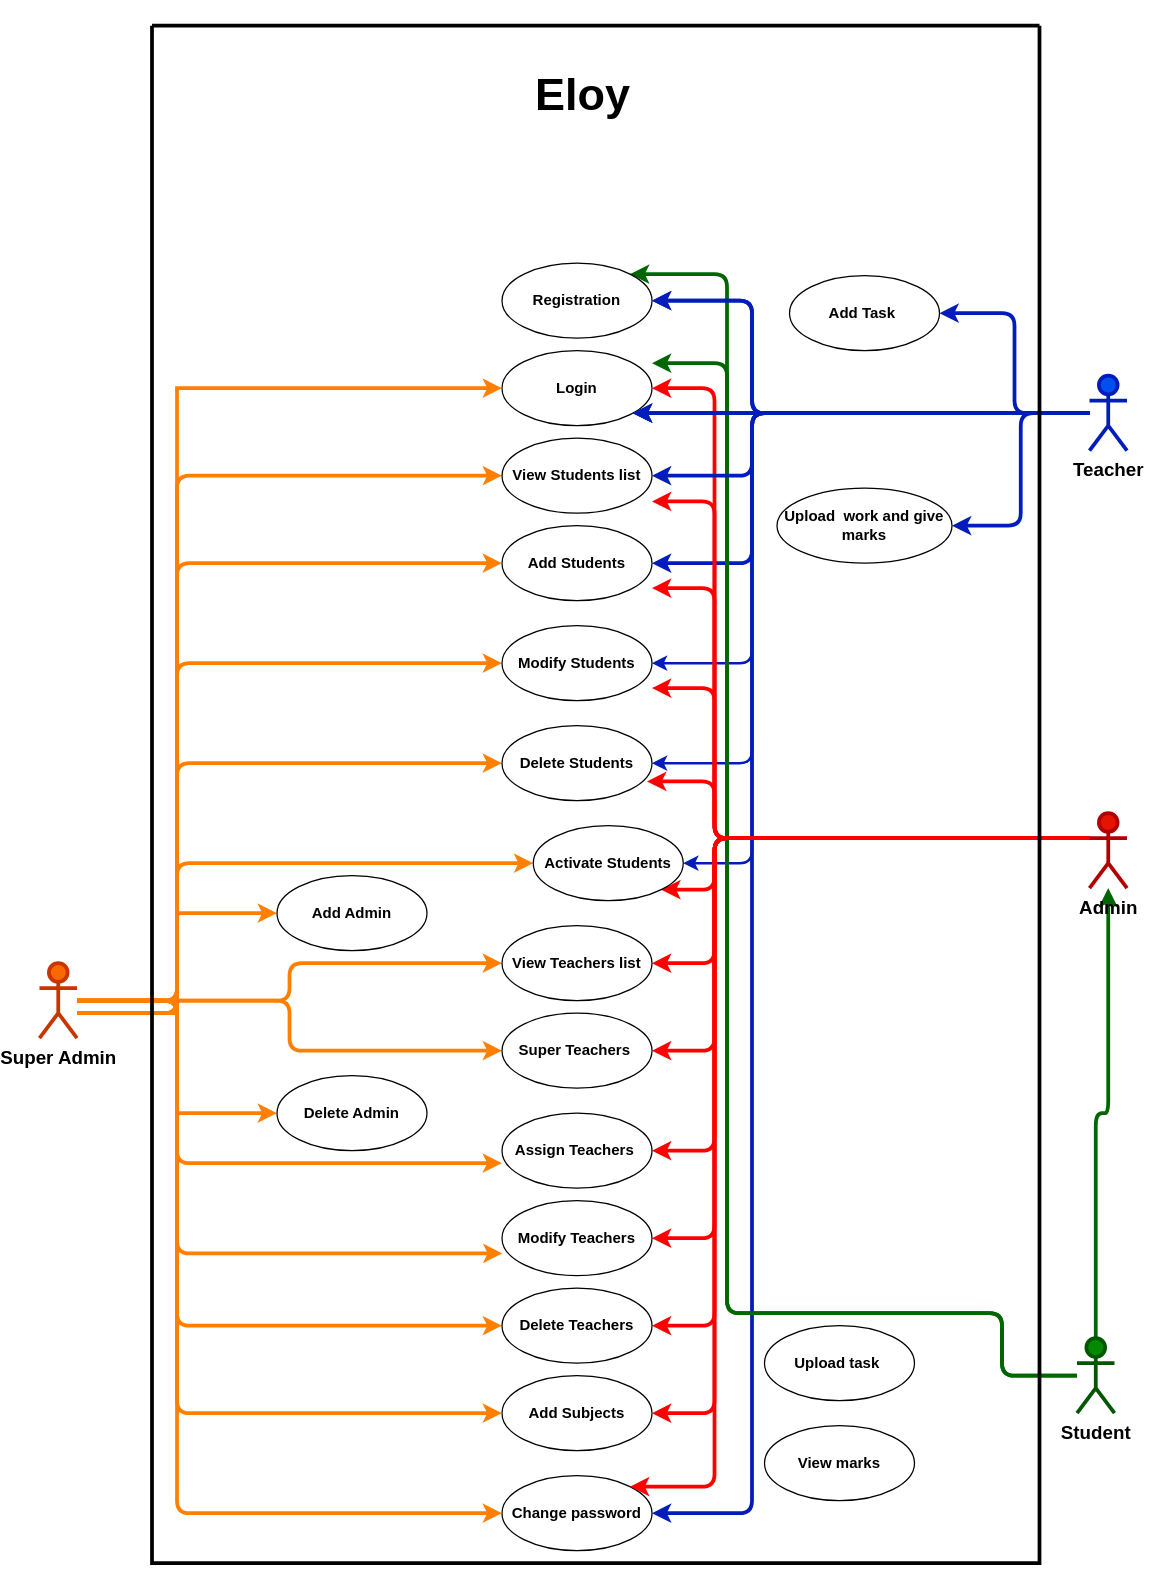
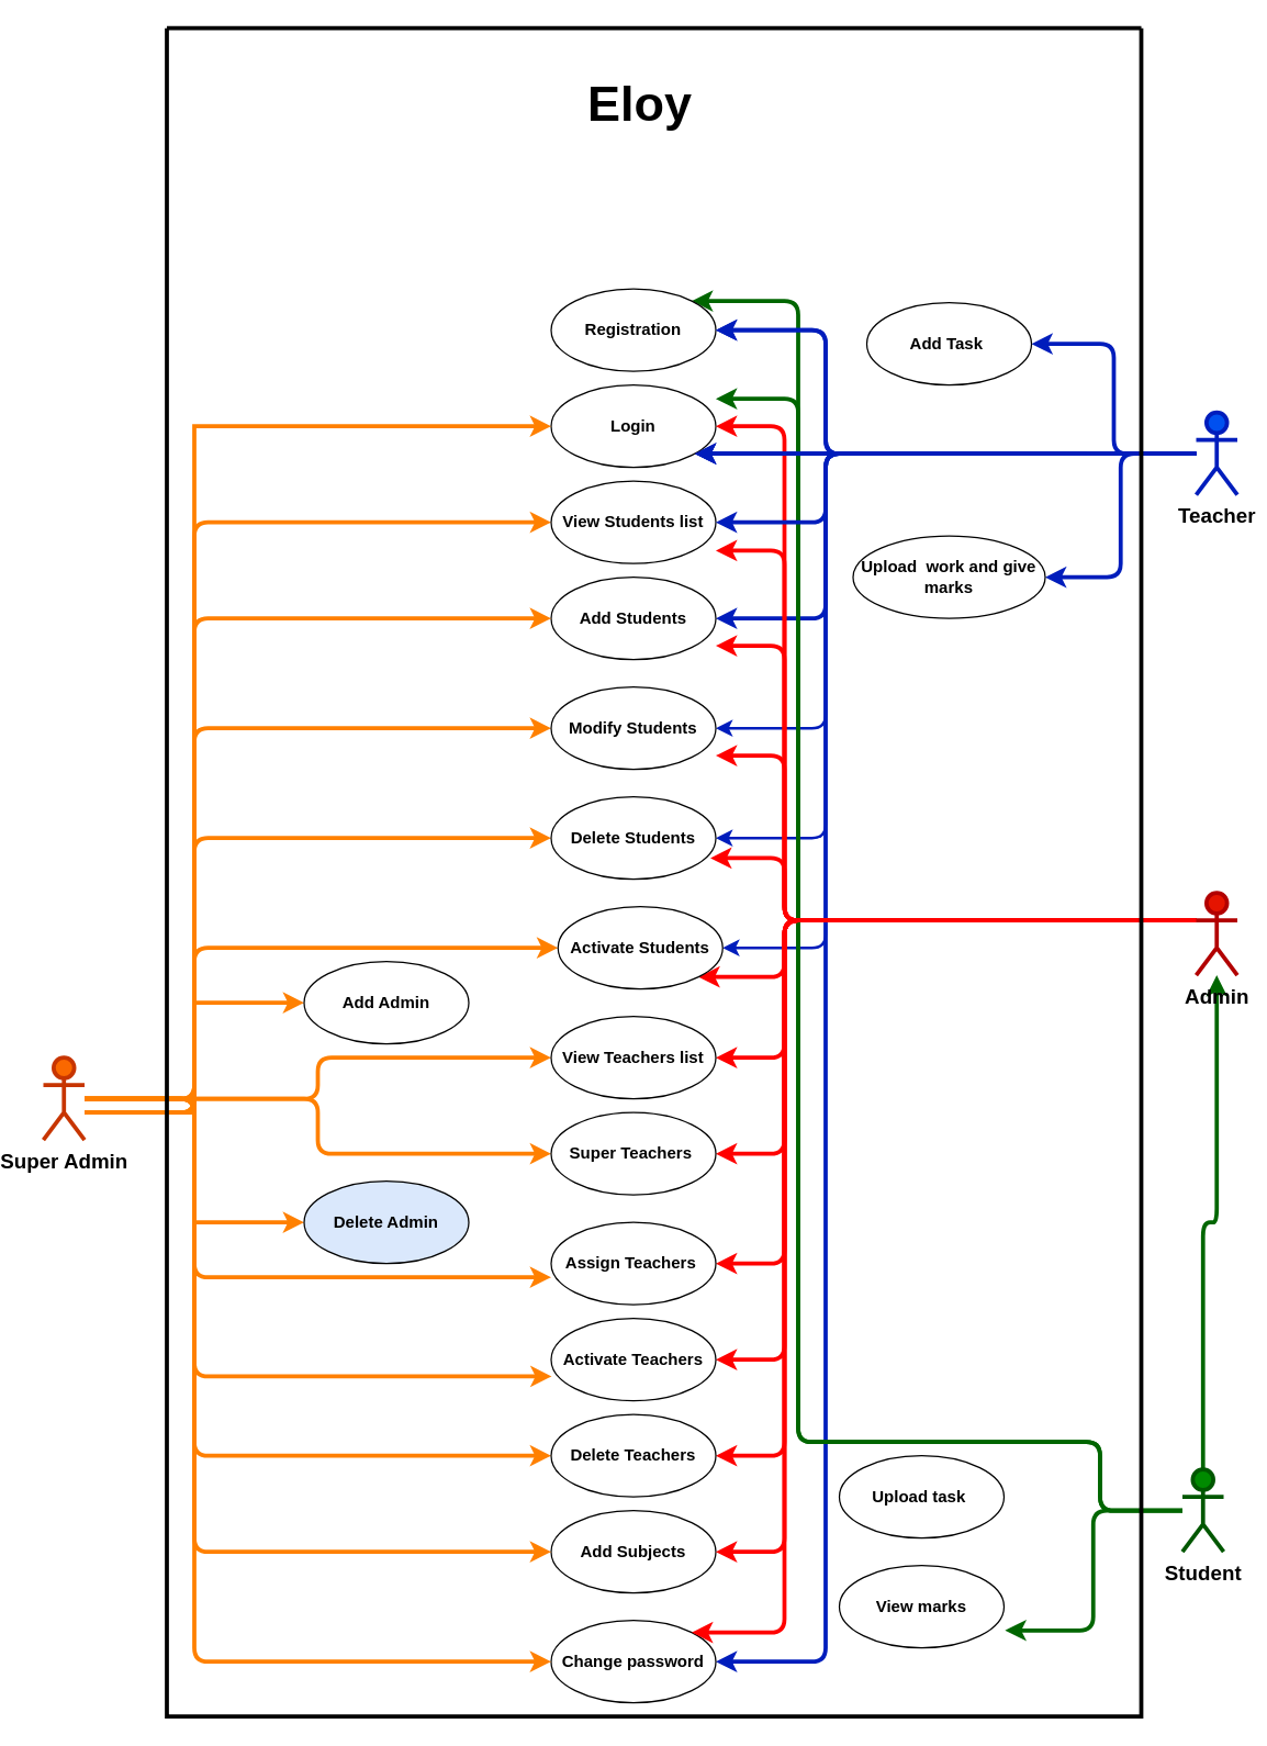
- <mxCell id="57" value="&lt;b&gt;Activate Students&lt;/b&gt;" style="ellipse;whiteSpace=wrap;html=1;" vertex="1" parent="1"><mxGeometry x="415" y="660" width="120" height="60" as="geometry" /></mxCell>
+ <mxCell id="57" value="&lt;b&gt;Activate Students&lt;/b&gt;" style="ellipse;whiteSpace=wrap;html=1;" vertex="1" parent="1"><mxGeometry x="395" y="660" width="120" height="60" as="geometry" /></mxCell>
- <mxCell id="62" value="&lt;b&gt;Delete Admin&lt;/b&gt;" style="ellipse;whiteSpace=wrap;html=1;" vertex="1" parent="1"><mxGeometry x="210" y="860" width="120" height="60" as="geometry" /></mxCell>
+ <mxCell id="62" value="&lt;b&gt;Delete Admin&lt;/b&gt;" style="ellipse;whiteSpace=wrap;html=1;fillColor=#dae8fc;" vertex="1" parent="1"><mxGeometry x="210" y="860" width="120" height="60" as="geometry" /></mxCell>
- <mxCell id="60" value="&lt;b&gt;Modify Teachers&lt;/b&gt;" style="ellipse;whiteSpace=wrap;html=1;" vertex="1" parent="1"><mxGeometry x="390" y="960" width="120" height="60" as="geometry" /></mxCell>
+ <mxCell id="60" value="&lt;b&gt;Activate Teachers&lt;/b&gt;" style="ellipse;whiteSpace=wrap;html=1;" vertex="1" parent="1"><mxGeometry x="390" y="960" width="120" height="60" as="geometry" /></mxCell>
+ <mxCell id="12" style="edgeStyle=orthogonalEdgeStyle;rounded=1;orthogonalLoop=1;jettySize=auto;html=1;entryX=1.006;entryY=0.789;entryDx=0;entryDy=0;entryPerimeter=0;strokeColor=#006600;strokeWidth=3;" edge="1" parent="1" source="15" target="22"><mxGeometry relative="1" as="geometry" /></mxCell>
